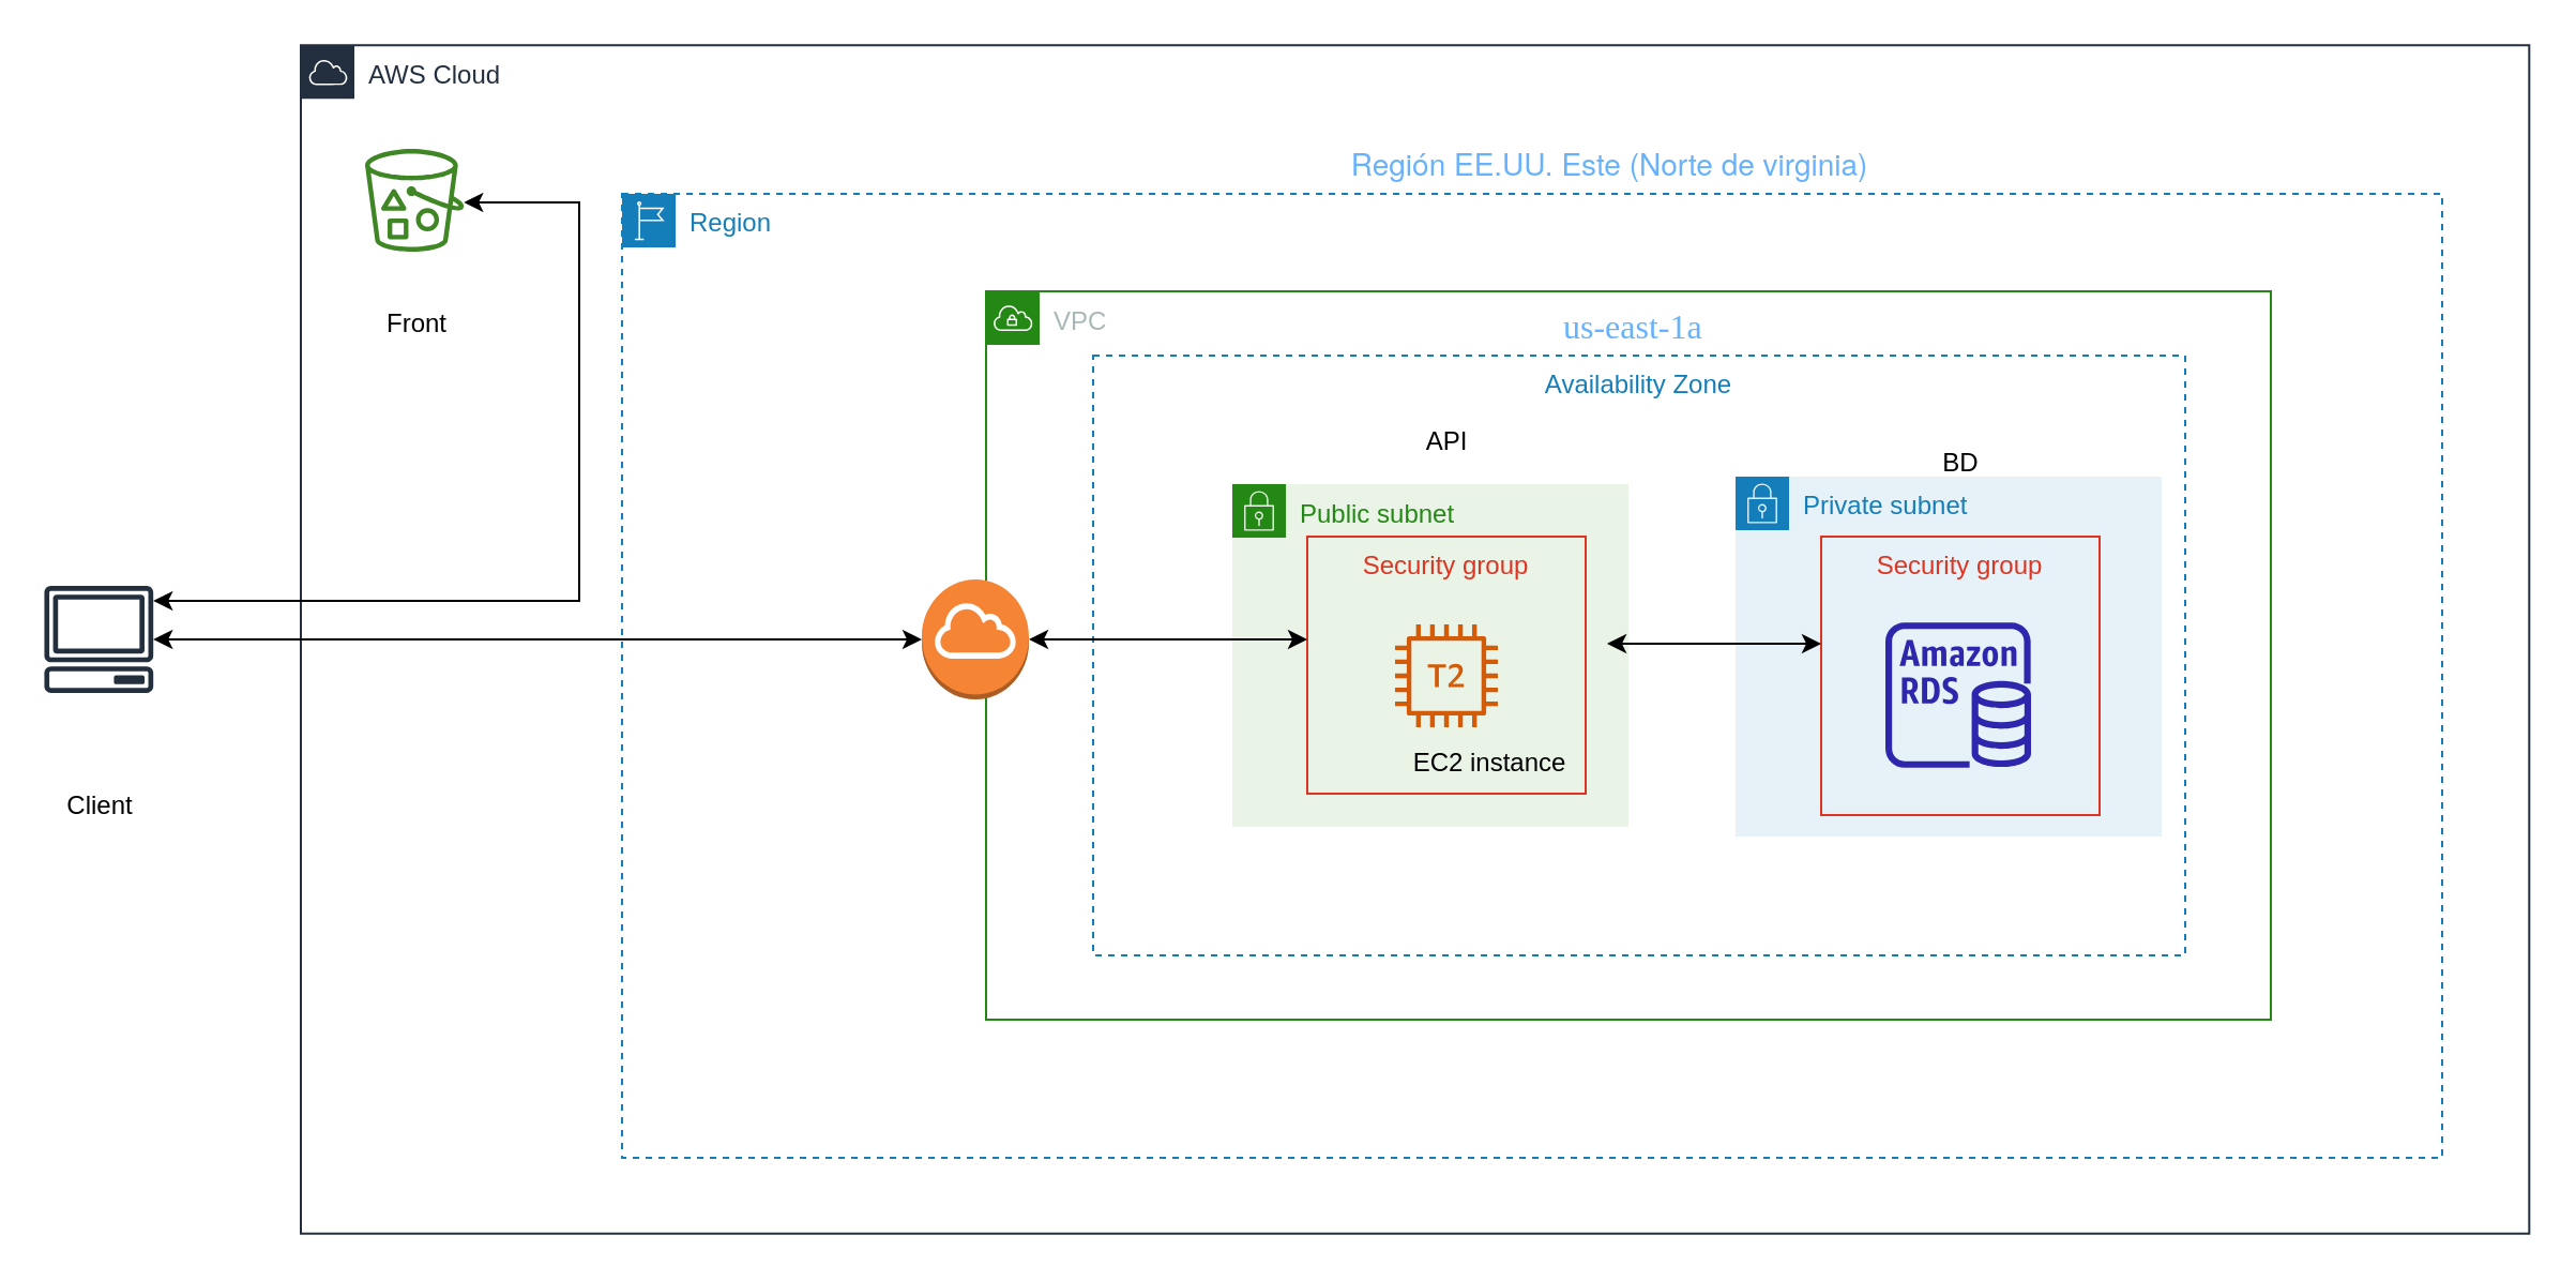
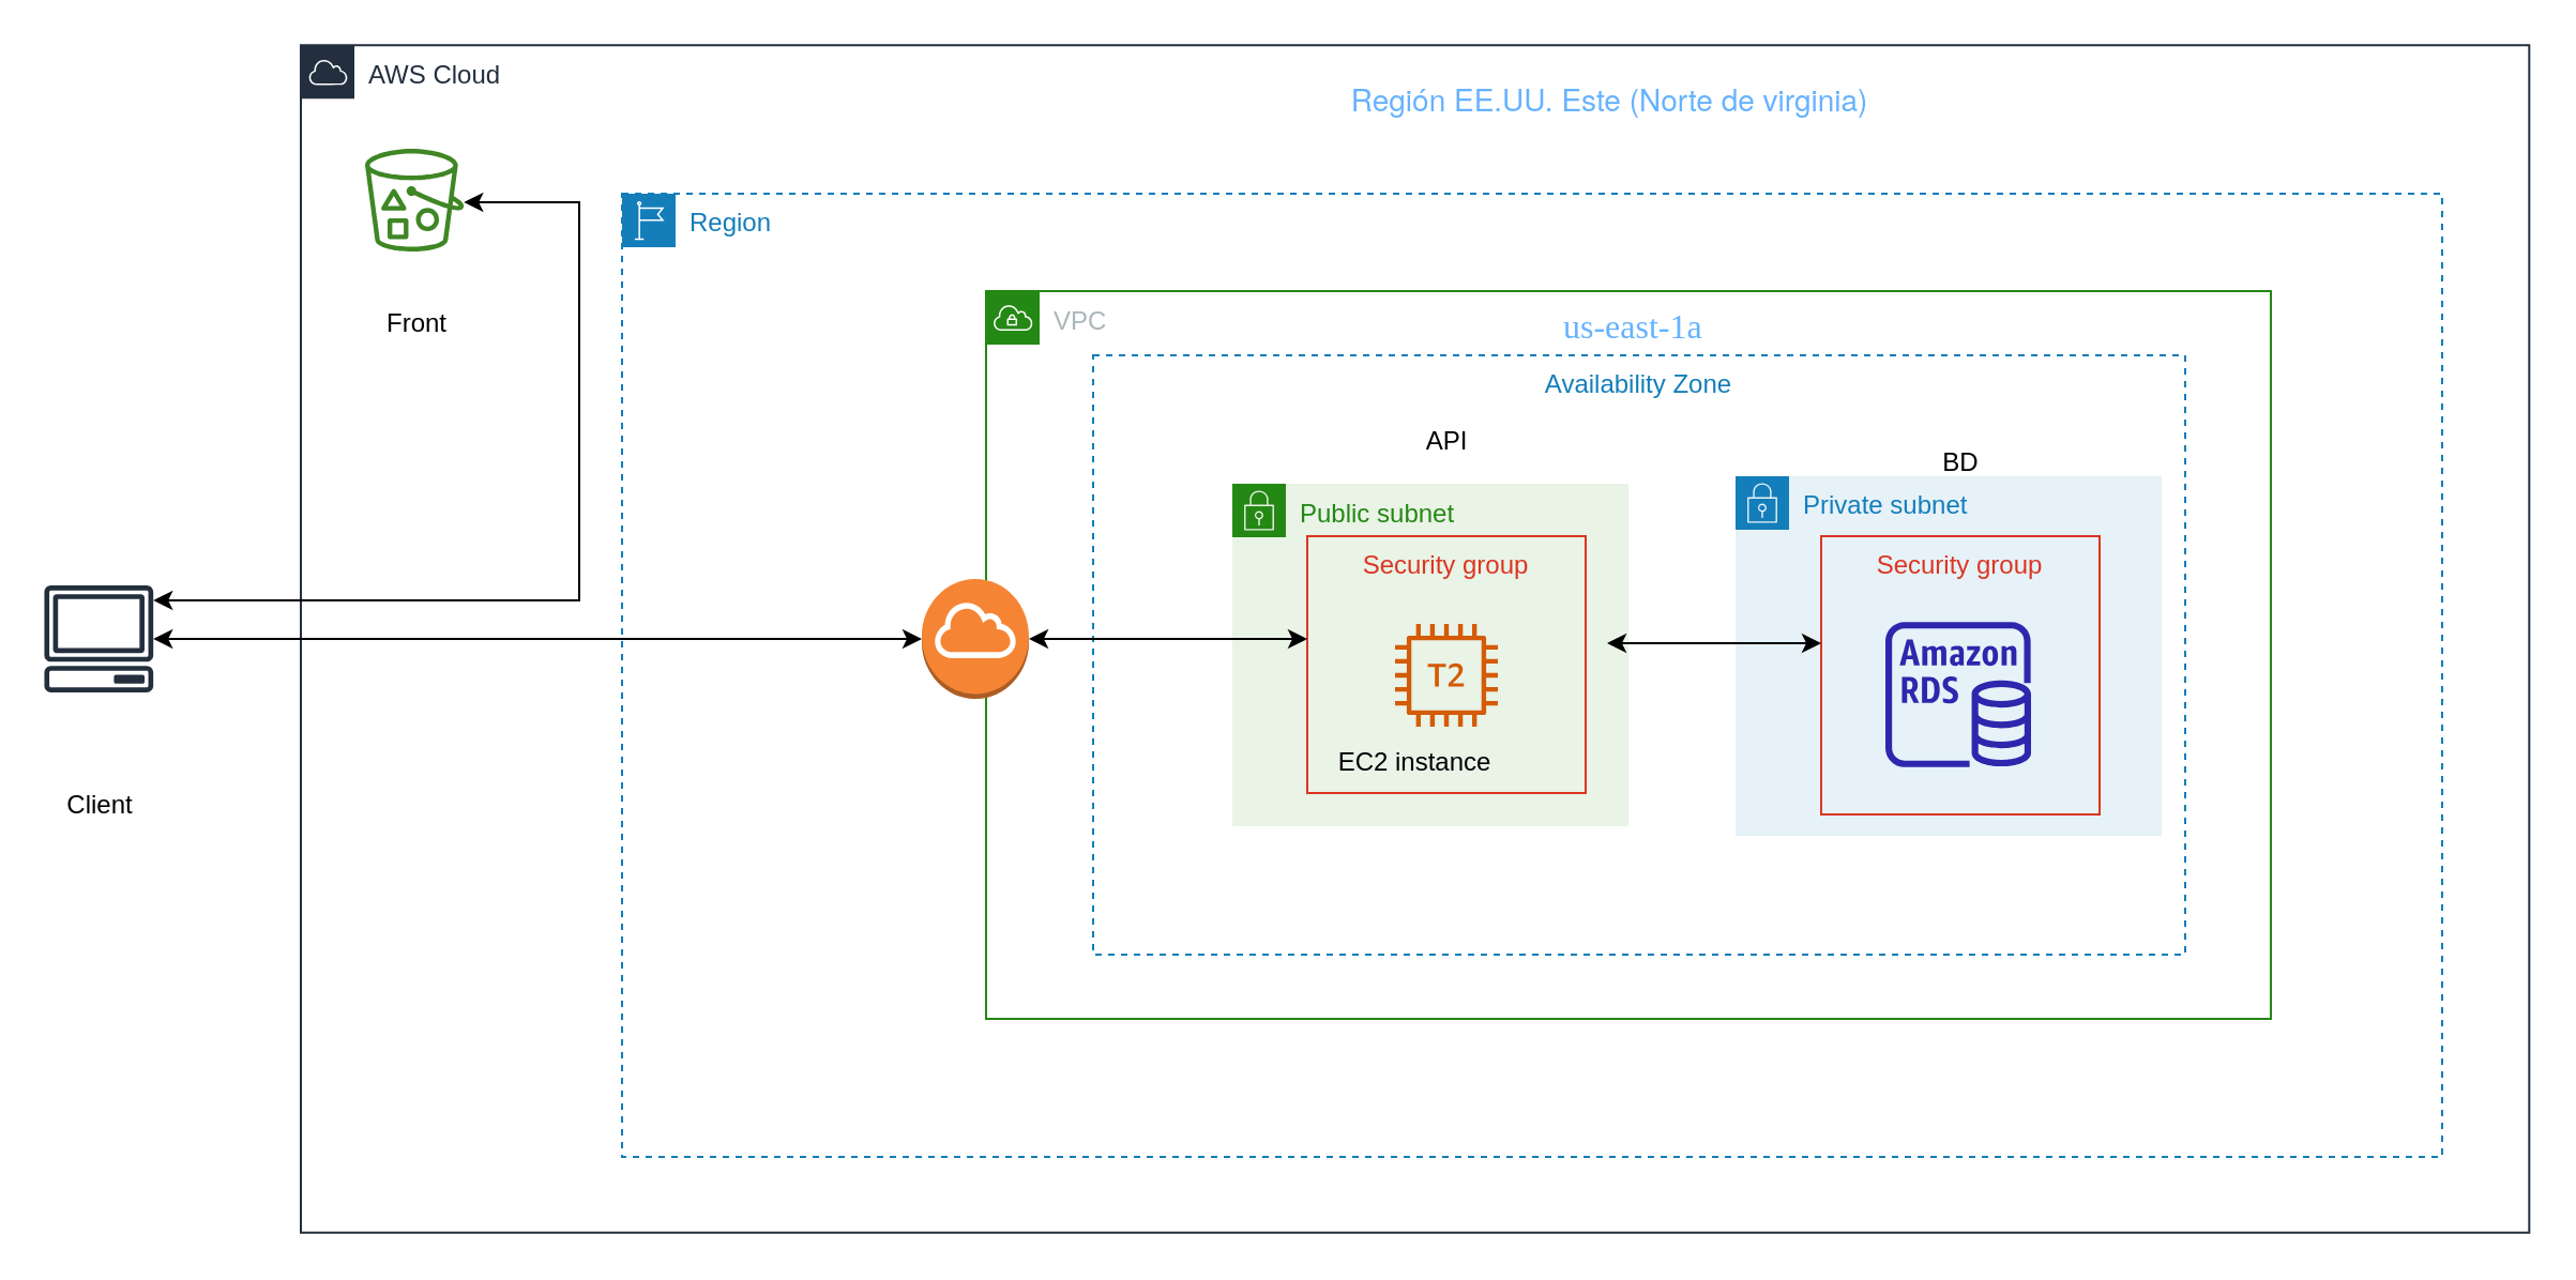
- <mxCell id="7" value="&lt;span style=&quot;color: rgb(102, 178, 255); font-family: AmazonEmberBold, &amp;quot;Helvetica Neue Bold&amp;quot;, &amp;quot;Helvetica Neue&amp;quot;, Helvetica, Arial, sans-serif; font-size: 14px; text-align: left;&quot;&gt;Región EE.UU. Este (Norte de virginia)&amp;nbsp;&lt;/span&gt;" style="text;html=1;align=center;verticalAlign=middle;resizable=0;points=[];autosize=1;strokeColor=none;fillColor=none;" parent="1" vertex="1"><mxGeometry x="623" y="65.5" width="260" height="20" as="geometry" /></mxCell>
+ <mxCell id="7" value="&lt;span style=&quot;color: rgb(102, 178, 255); font-family: AmazonEmberBold, &amp;quot;Helvetica Neue Bold&amp;quot;, &amp;quot;Helvetica Neue&amp;quot;, Helvetica, Arial, sans-serif; font-size: 14px; text-align: left;&quot;&gt;Región EE.UU. Este (Norte de virginia)&amp;nbsp;&lt;/span&gt;" style="text;html=1;align=center;verticalAlign=middle;resizable=0;points=[];autosize=1;strokeColor=none;fillColor=none;" parent="1" vertex="1"><mxGeometry x="623" y="35.5" width="260" height="20" as="geometry" /></mxCell>
- <mxCell id="10" value="EC2 instance" style="text;html=1;align=center;verticalAlign=middle;resizable=0;points=[];autosize=1;strokeColor=none;fillColor=none;" parent="8" vertex="1"><mxGeometry x="190" y="210" width="90" height="20" as="geometry" /></mxCell>
+ <mxCell id="10" value="EC2 instance" style="text;html=1;align=center;verticalAlign=middle;resizable=0;points=[];autosize=1;strokeColor=none;fillColor=none;" parent="8" vertex="1"><mxGeometry x="155" y="210" width="90" height="20" as="geometry" /></mxCell>
